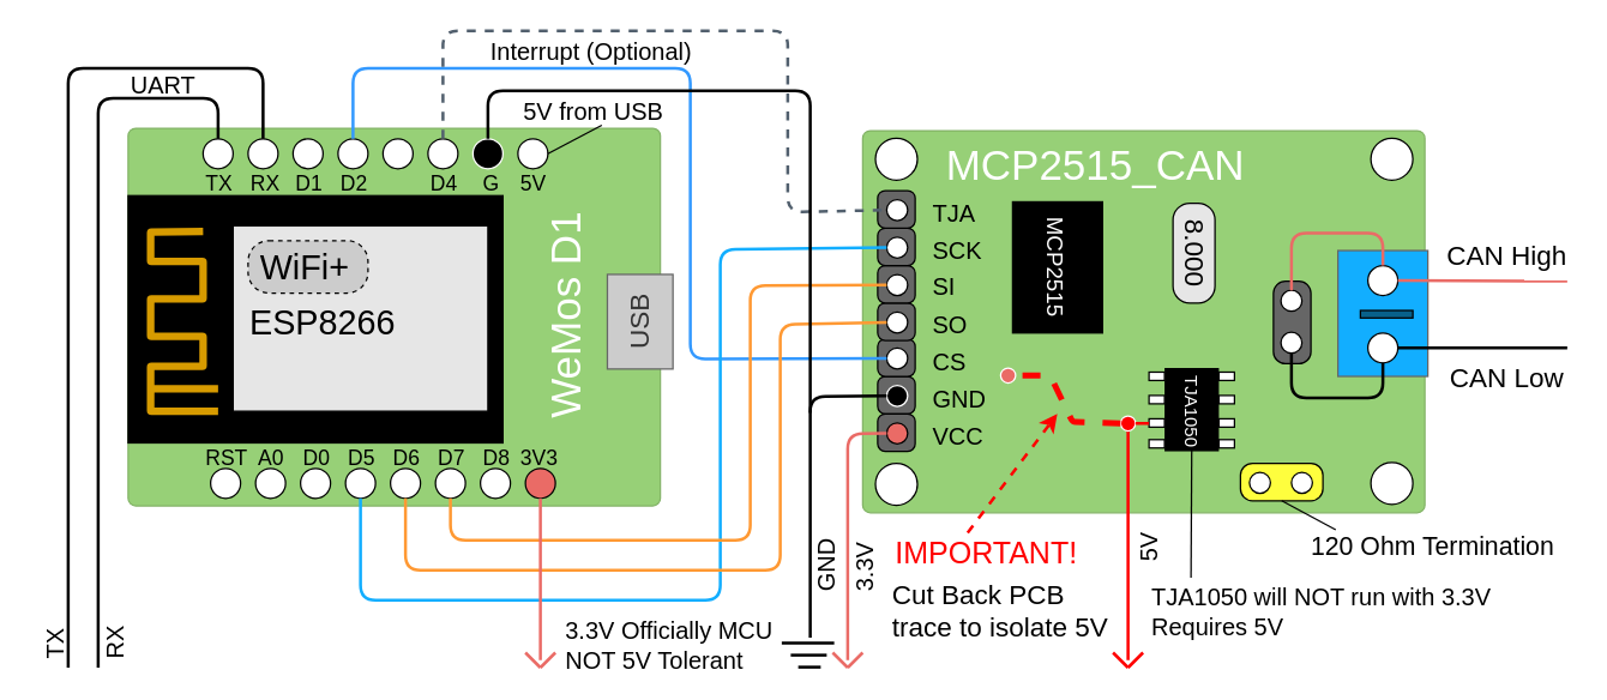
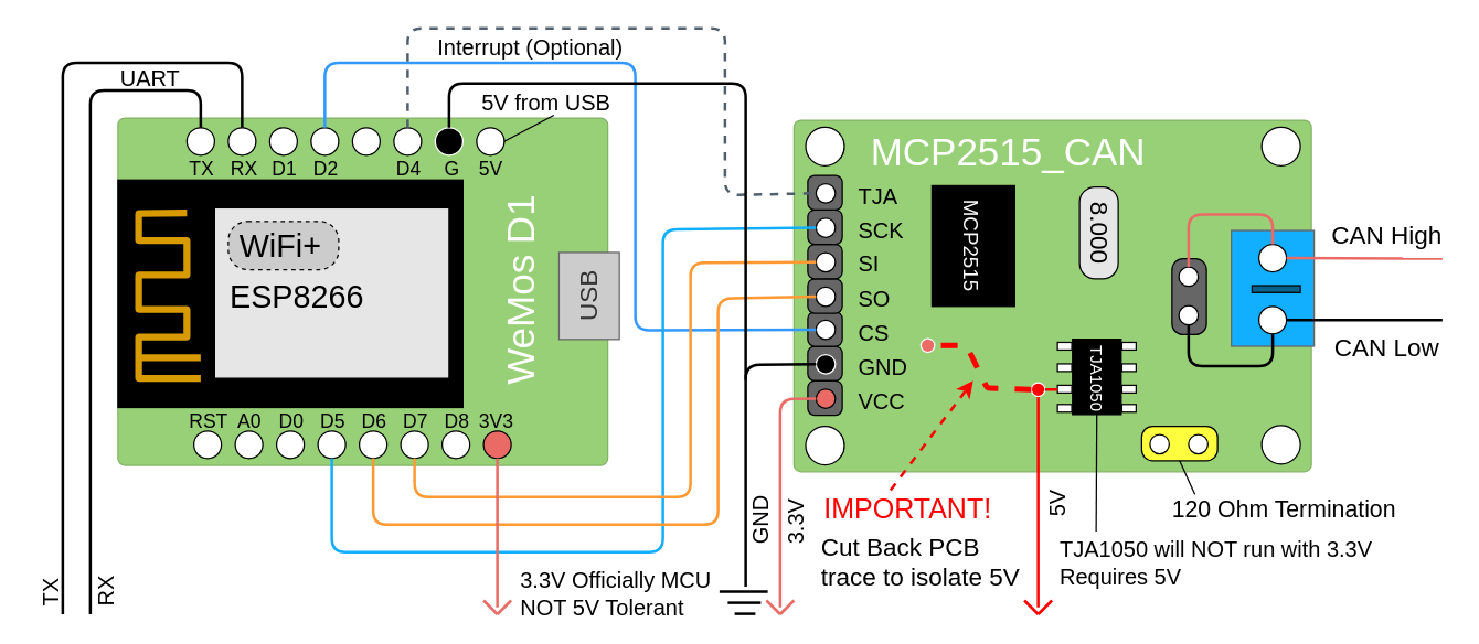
- <mxCell id="135" value="Interrupt (Optional)" style="text;html=1;strokeColor=none;fillColor=none;align=left;verticalAlign=middle;whiteSpace=wrap;rounded=0;fontSize=16;" parent="1" vertex="1"><mxGeometry x="325" y="25" width="160" height="17" as="geometry" /></mxCell>
+ <mxCell id="135" value="Interrupt (Optional)" style="text;html=1;strokeColor=none;fillColor=none;align=left;verticalAlign=middle;whiteSpace=wrap;rounded=0;fontSize=16;" parent="1" vertex="1"><mxGeometry x="315" y="25" width="160" height="17" as="geometry" /></mxCell>
- <mxCell id="114" value="120 Ohm Termination" style="text;html=1;strokeColor=none;fillColor=none;align=center;verticalAlign=middle;whiteSpace=wrap;rounded=0;fontSize=17;" parent="1" vertex="1"><mxGeometry x="859.5" y="355" width="190.5" height="20" as="geometry" /></mxCell>
+ <mxCell id="114" value="120 Ohm Termination" style="text;html=1;strokeColor=none;fillColor=none;align=center;verticalAlign=middle;whiteSpace=wrap;rounded=0;fontSize=17;" parent="1" vertex="1"><mxGeometry x="834.5" y="360" width="190.5" height="20" as="geometry" /></mxCell>
